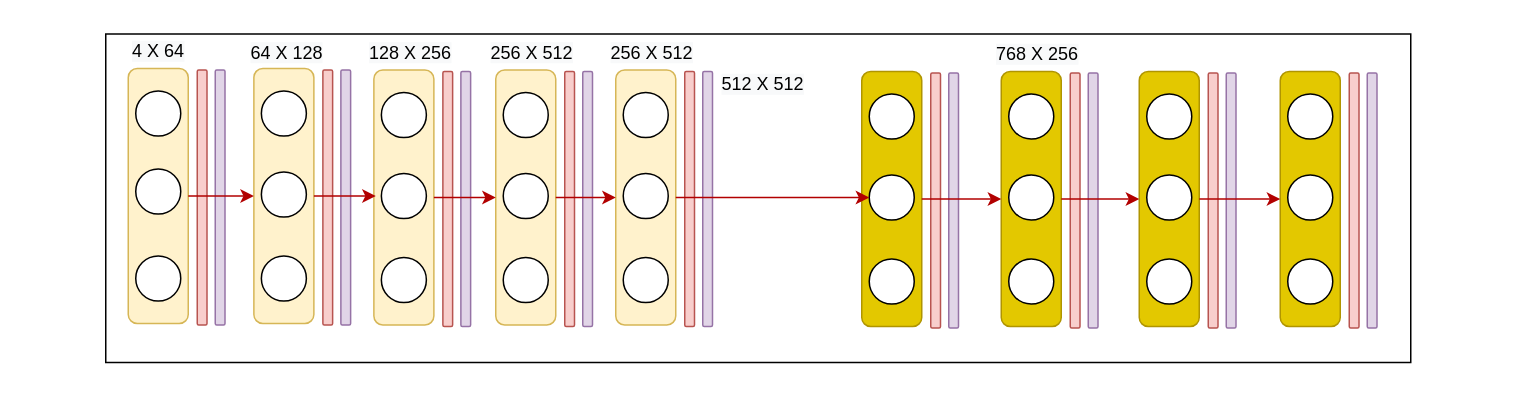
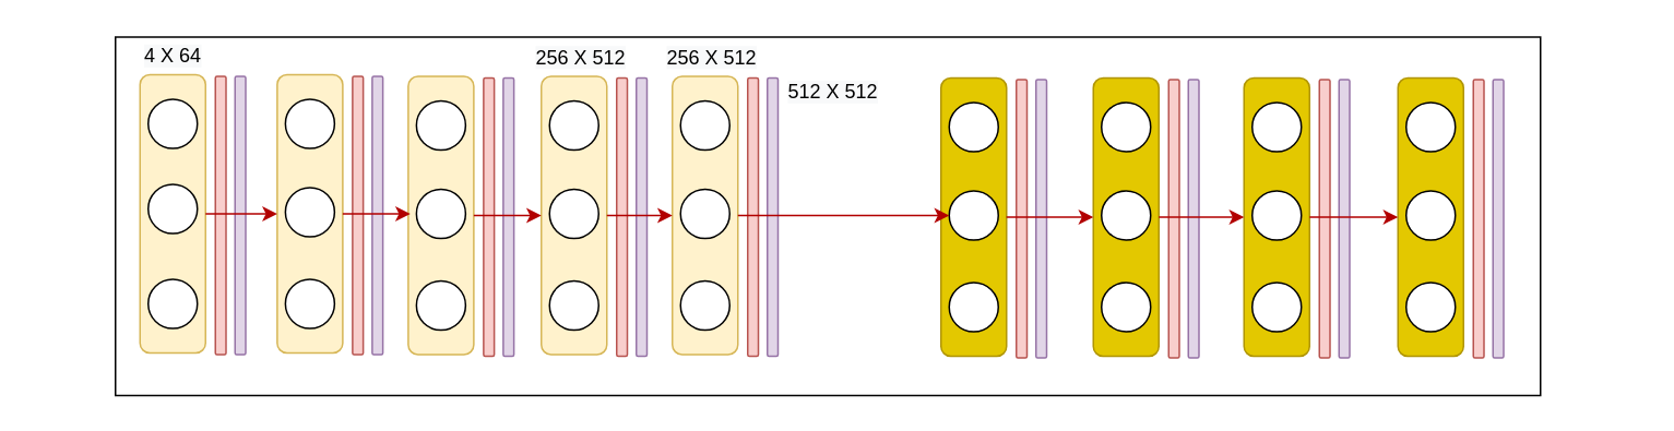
- <mxCell id="15" value="&lt;span style=&quot;color: rgb(0, 0, 0); font-family: Helvetica; font-size: 12px; font-style: normal; font-variant-ligatures: normal; font-variant-caps: normal; font-weight: 400; letter-spacing: normal; orphans: 2; text-align: left; text-indent: 0px; text-transform: none; widows: 2; word-spacing: 0px; -webkit-text-stroke-width: 0px; background-color: rgb(248, 249, 250); text-decoration-thickness: initial; text-decoration-style: initial; text-decoration-color: initial; float: none; display: inline !important;&quot;&gt;64 X 128&lt;/span&gt;" style="text;whiteSpace=wrap;html=1;" parent="1" vertex="1"><mxGeometry x="165" y="21" width="60" height="20" as="geometry" /></mxCell>
- <mxCell id="22" value="&lt;span style=&quot;color: rgb(0, 0, 0); font-family: Helvetica; font-size: 12px; font-style: normal; font-variant-ligatures: normal; font-variant-caps: normal; font-weight: 400; letter-spacing: normal; orphans: 2; text-align: left; text-indent: 0px; text-transform: none; widows: 2; word-spacing: 0px; -webkit-text-stroke-width: 0px; background-color: rgb(248, 249, 250); text-decoration-thickness: initial; text-decoration-style: initial; text-decoration-color: initial; float: none; display: inline !important;&quot;&gt;128 X 256&lt;/span&gt;" style="text;whiteSpace=wrap;html=1;" parent="1" vertex="1"><mxGeometry x="244" y="21" width="60" height="20" as="geometry" /></mxCell>
- <mxCell id="50" value="&lt;span style=&quot;color: rgb(0, 0, 0); font-family: Helvetica; font-size: 12px; font-style: normal; font-variant-ligatures: normal; font-variant-caps: normal; font-weight: 400; letter-spacing: normal; orphans: 2; text-align: left; text-indent: 0px; text-transform: none; widows: 2; word-spacing: 0px; -webkit-text-stroke-width: 0px; background-color: rgb(248, 249, 250); text-decoration-thickness: initial; text-decoration-style: initial; text-decoration-color: initial; float: none; display: inline !important;&quot;&gt;768 X 256&lt;/span&gt;" style="text;whiteSpace=wrap;html=1;" parent="1" vertex="1"><mxGeometry x="662.25" y="22" width="60" height="20" as="geometry" /></mxCell>
